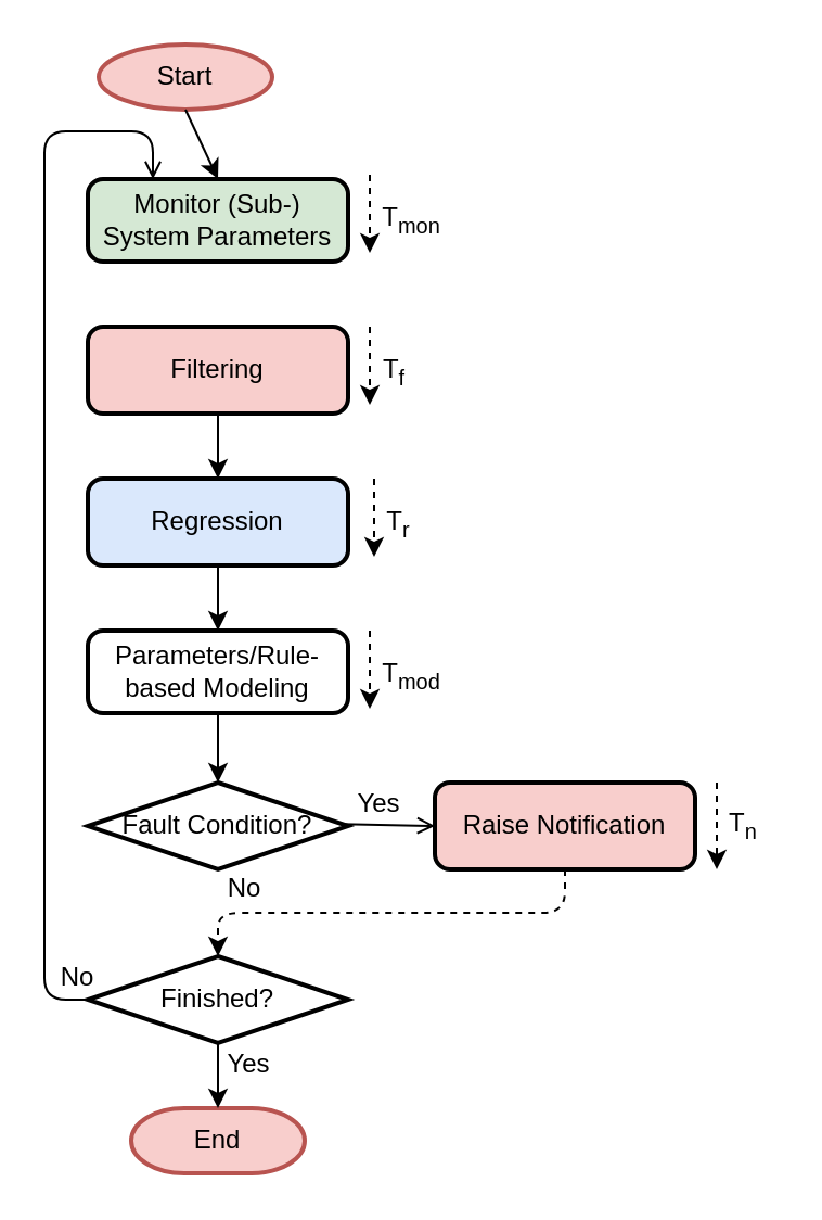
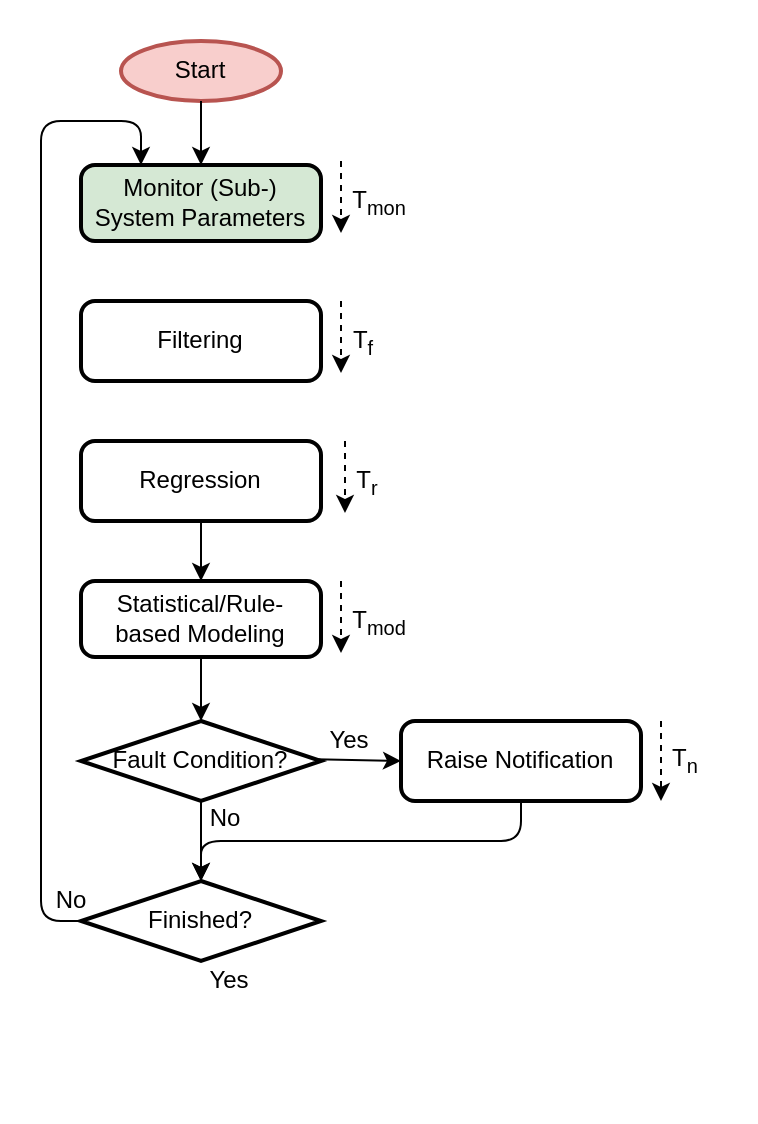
- <mxCell id="2" value="Start" style="strokeWidth=2;html=1;shape=mxgraph.flowchart.start_1;whiteSpace=wrap;fillColor=#f8cecc;strokeColor=#b85450;" parent="1" vertex="1"><mxGeometry x="45" y="20" width="80" height="30" as="geometry" /></mxCell>
+ <mxCell id="2" value="Start" style="strokeWidth=2;html=1;shape=mxgraph.flowchart.start_1;whiteSpace=wrap;fillColor=#f8cecc;strokeColor=#b85450;" parent="1" vertex="1"><mxGeometry x="60" y="20" width="80" height="30" as="geometry" /></mxCell>
- <mxCell id="13" value="" style="endArrow=open;html=1;exitX=0;exitY=0.5;exitDx=0;exitDy=0;entryX=0.25;entryY=0;entryDx=0;entryDy=0;exitPerimeter=0;" parent="1" source="11" target="3" edge="1"><mxGeometry width="50" height="50" relative="1" as="geometry"><mxPoint x="0" y="260" as="sourcePoint" /><mxPoint x="90" y="80" as="targetPoint" /><Array as="points"><mxPoint x="20" y="460" /><mxPoint x="20" y="60" /><mxPoint x="70" y="60" /></Array></mxGeometry></mxCell>
+ <mxCell id="13" value="" style="endArrow=classic;html=1;exitX=0;exitY=0.5;exitDx=0;exitDy=0;entryX=0.25;entryY=0;entryDx=0;entryDy=0;exitPerimeter=0;" parent="1" source="11" target="3" edge="1"><mxGeometry width="50" height="50" relative="1" as="geometry"><mxPoint x="0" y="260" as="sourcePoint" /><mxPoint x="90" y="80" as="targetPoint" /><Array as="points"><mxPoint x="20" y="460" /><mxPoint x="20" y="60" /><mxPoint x="70" y="60" /></Array></mxGeometry></mxCell>
- <mxCell id="22" value="Filtering" style="rounded=1;whiteSpace=wrap;html=1;absoluteArcSize=1;arcSize=14;strokeWidth=2;fillColor=#f8cecc;" parent="1" vertex="1"><mxGeometry x="40" y="150" width="120" height="40" as="geometry" /></mxCell>
+ <mxCell id="22" value="Filtering" style="rounded=1;whiteSpace=wrap;html=1;absoluteArcSize=1;arcSize=14;strokeWidth=2;" parent="1" vertex="1"><mxGeometry x="40" y="150" width="120" height="40" as="geometry" /></mxCell>
- <mxCell id="25" value="" style="endArrow=classic;html=1;exitX=0.5;exitY=1;exitDx=0;exitDy=0;" parent="1" source="22" target="23" edge="1"><mxGeometry width="50" height="50" relative="1" as="geometry"><mxPoint x="110" y="130" as="sourcePoint" /><mxPoint x="110" y="160" as="targetPoint" /></mxGeometry></mxCell>
- <mxCell id="23" value="Regression" style="rounded=1;whiteSpace=wrap;html=1;absoluteArcSize=1;arcSize=14;strokeWidth=2;fillColor=#dae8fc;" parent="1" vertex="1"><mxGeometry x="40" y="220" width="120" height="40" as="geometry" /></mxCell>
+ <mxCell id="23" value="Regression" style="rounded=1;whiteSpace=wrap;html=1;absoluteArcSize=1;arcSize=14;strokeWidth=2;" parent="1" vertex="1"><mxGeometry x="40" y="220" width="120" height="40" as="geometry" /></mxCell>
- <mxCell id="24" value="Parameters/Rule-based&amp;nbsp;Modeling" style="rounded=1;whiteSpace=wrap;html=1;absoluteArcSize=1;arcSize=14;strokeWidth=2;" parent="1" vertex="1"><mxGeometry x="40" y="290" width="120" height="38" as="geometry" /></mxCell>
+ <mxCell id="24" value="Statistical/Rule-based&amp;nbsp;Modeling" style="rounded=1;whiteSpace=wrap;html=1;absoluteArcSize=1;arcSize=14;strokeWidth=2;" parent="1" vertex="1"><mxGeometry x="40" y="290" width="120" height="38" as="geometry" /></mxCell>
- <mxCell id="8" value="" style="endArrow=open;html=1;exitX=0.925;exitY=0.475;exitDx=0;exitDy=0;exitPerimeter=0;entryX=0;entryY=0.5;entryDx=0;entryDy=0;" parent="1" source="10" target="5" edge="1"><mxGeometry width="50" height="50" relative="1" as="geometry"><mxPoint x="150" y="435.5" as="sourcePoint" /><mxPoint x="340" y="385.5" as="targetPoint" /></mxGeometry></mxCell>
+ <mxCell id="8" value="" style="endArrow=classic;html=1;exitX=0.925;exitY=0.475;exitDx=0;exitDy=0;exitPerimeter=0;entryX=0;entryY=0.5;entryDx=0;entryDy=0;" parent="1" source="10" target="5" edge="1"><mxGeometry width="50" height="50" relative="1" as="geometry"><mxPoint x="150" y="435.5" as="sourcePoint" /><mxPoint x="340" y="385.5" as="targetPoint" /></mxGeometry></mxCell>
- <mxCell id="5" value="Raise Notification" style="rounded=1;whiteSpace=wrap;html=1;absoluteArcSize=1;arcSize=14;strokeWidth=2;fillColor=#f8cecc;" parent="1" vertex="1"><mxGeometry x="200" y="360" width="120" height="40" as="geometry" /></mxCell>
+ <mxCell id="5" value="Raise Notification" style="rounded=1;whiteSpace=wrap;html=1;absoluteArcSize=1;arcSize=14;strokeWidth=2;" parent="1" vertex="1"><mxGeometry x="200" y="360" width="120" height="40" as="geometry" /></mxCell>
+ <mxCell id="12" value="" style="endArrow=classic;html=1;exitX=0.5;exitY=1;exitDx=0;exitDy=0;exitPerimeter=0;entryX=0.5;entryY=0;entryDx=0;entryDy=0;entryPerimeter=0;" parent="1" source="10" target="11" edge="1"><mxGeometry width="50" height="50" relative="1" as="geometry"><mxPoint x="290" y="370" as="sourcePoint" /><mxPoint x="340" y="320" as="targetPoint" /></mxGeometry></mxCell>
- <mxCell id="15" value="" style="endArrow=classic;html=1;exitX=0.5;exitY=1;exitDx=0;exitDy=0;entryX=0.5;entryY=0;entryDx=0;entryDy=0;entryPerimeter=0;dashed=1;" parent="1" source="5" target="11" edge="1"><mxGeometry width="50" height="50" relative="1" as="geometry"><mxPoint x="140" y="440" as="sourcePoint" /><mxPoint x="190" y="390" as="targetPoint" /><Array as="points"><mxPoint x="260" y="420" /><mxPoint x="100" y="420" /></Array></mxGeometry></mxCell>
+ <mxCell id="15" value="" style="endArrow=classic;html=1;exitX=0.5;exitY=1;exitDx=0;exitDy=0;entryX=0.5;entryY=0;entryDx=0;entryDy=0;entryPerimeter=0;" parent="1" source="5" target="11" edge="1"><mxGeometry width="50" height="50" relative="1" as="geometry"><mxPoint x="140" y="440" as="sourcePoint" /><mxPoint x="190" y="390" as="targetPoint" /><Array as="points"><mxPoint x="260" y="420" /><mxPoint x="100" y="420" /></Array></mxGeometry></mxCell>
- <mxCell id="7" value="" style="endArrow=classic;html=1;exitX=0.5;exitY=1;exitDx=0;exitDy=0;exitPerimeter=0;entryX=0.5;entryY=0;entryDx=0;entryDy=0;entryPerimeter=0;" parent="1" source="11" target="4" edge="1"><mxGeometry width="50" height="50" relative="1" as="geometry"><mxPoint x="110" y="500" as="sourcePoint" /><mxPoint x="340" y="300" as="targetPoint" /></mxGeometry></mxCell>
- <mxCell id="4" value="End" style="strokeWidth=2;html=1;shape=mxgraph.flowchart.terminator;whiteSpace=wrap;fillColor=#f8cecc;strokeColor=#b85450;" parent="1" vertex="1"><mxGeometry x="60" y="510" width="80" height="30" as="geometry" /></mxCell>
